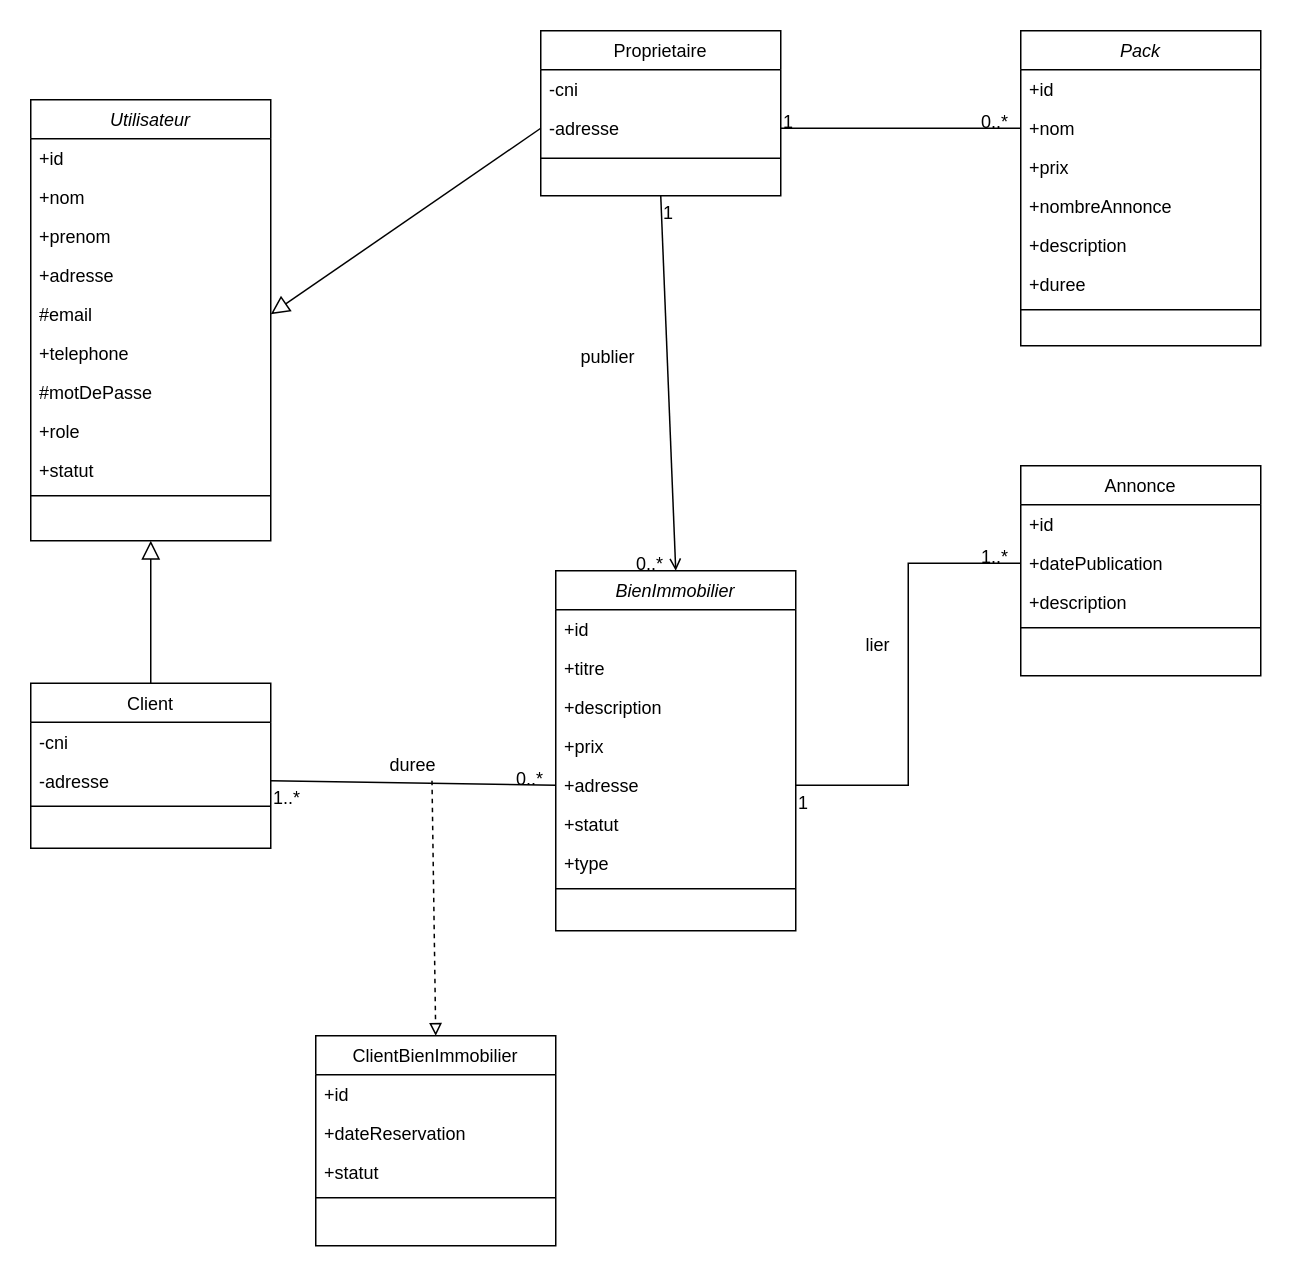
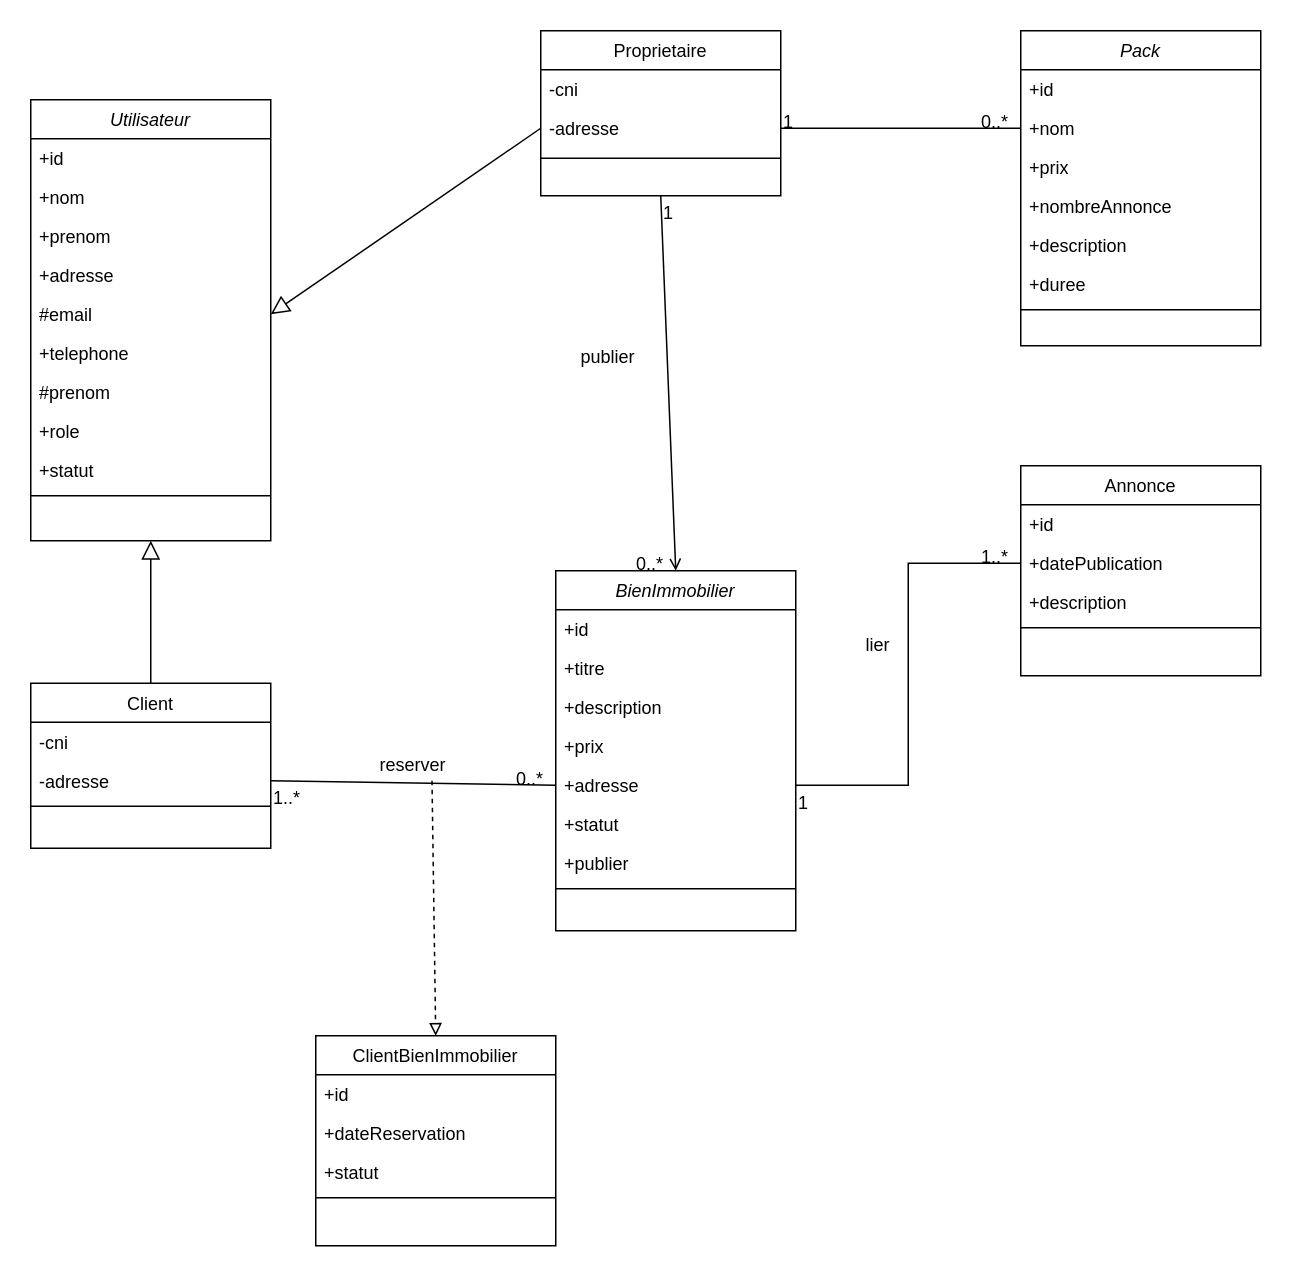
- <mxCell id="9" value="#motDePasse" style="text;align=left;verticalAlign=top;spacingLeft=4;spacingRight=4;overflow=hidden;rotatable=0;points=[[0,0.5],[1,0.5]];portConstraint=eastwest;rounded=0;shadow=0;html=0;" vertex="1" parent="2"><mxGeometry y="182" width="160" height="26" as="geometry" /></mxCell>
+ <mxCell id="9" value="#prenom" style="text;align=left;verticalAlign=top;spacingLeft=4;spacingRight=4;overflow=hidden;rotatable=0;points=[[0,0.5],[1,0.5]];portConstraint=eastwest;rounded=0;shadow=0;html=0;" vertex="1" parent="2"><mxGeometry y="182" width="160" height="26" as="geometry" /></mxCell>
- <mxCell id="64" value="&lt;font style=&quot;vertical-align: inherit;&quot;&gt;&lt;font style=&quot;vertical-align: inherit;&quot;&gt;duree&lt;/font&gt;&lt;/font&gt;" style="text;html=1;align=center;verticalAlign=middle;whiteSpace=wrap;rounded=0;" vertex="1" parent="1"><mxGeometry x="250" y="500" width="50" height="20" as="geometry" /></mxCell>
+ <mxCell id="64" value="&lt;font style=&quot;vertical-align: inherit;&quot;&gt;&lt;font style=&quot;vertical-align: inherit;&quot;&gt;reserver&lt;/font&gt;&lt;/font&gt;" style="text;html=1;align=center;verticalAlign=middle;whiteSpace=wrap;rounded=0;" vertex="1" parent="1"><mxGeometry x="250" y="500" width="50" height="20" as="geometry" /></mxCell>
- <mxCell id="39" value="+type" style="text;align=left;verticalAlign=top;spacingLeft=4;spacingRight=4;overflow=hidden;rotatable=0;points=[[0,0.5],[1,0.5]];portConstraint=eastwest;rounded=0;shadow=0;html=0;" vertex="1" parent="32"><mxGeometry y="182" width="160" height="26" as="geometry" /></mxCell>
+ <mxCell id="39" value="+publier" style="text;align=left;verticalAlign=top;spacingLeft=4;spacingRight=4;overflow=hidden;rotatable=0;points=[[0,0.5],[1,0.5]];portConstraint=eastwest;rounded=0;shadow=0;html=0;" vertex="1" parent="32"><mxGeometry y="182" width="160" height="26" as="geometry" /></mxCell>
